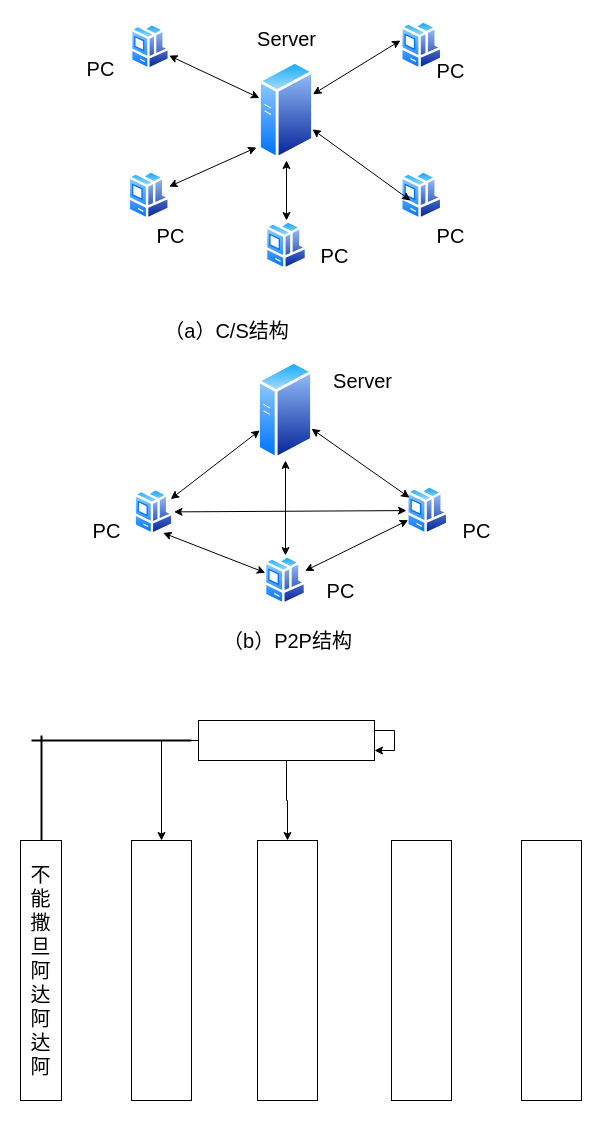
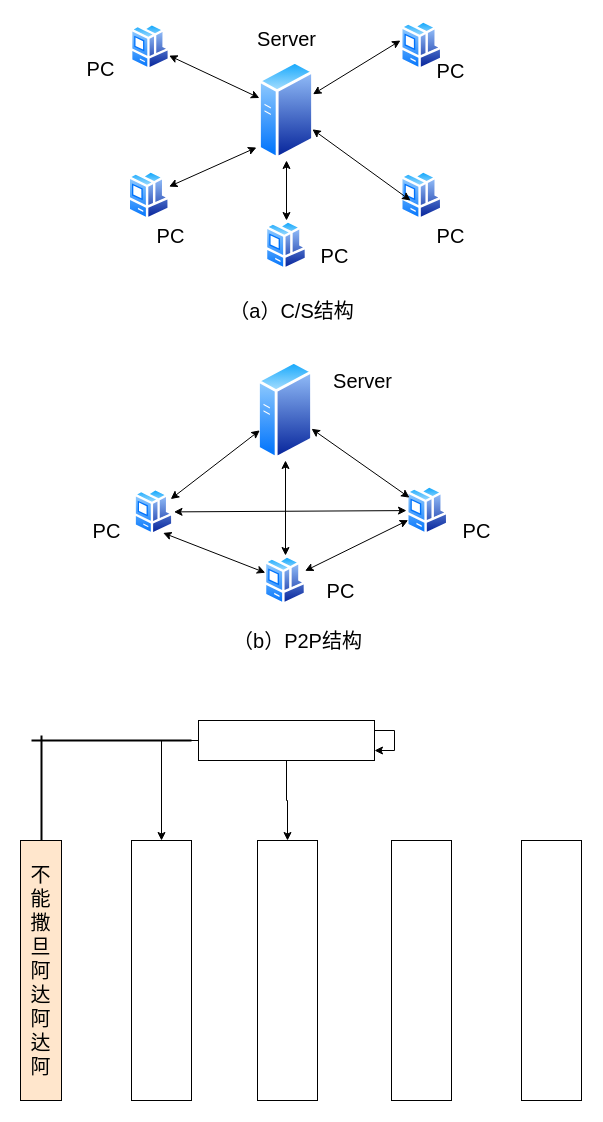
- <mxCell id="8" value="（a）C/S结构" style="text;html=1;align=center;verticalAlign=middle;resizable=0;points=[];autosize=1;fontSize=20;" vertex="1" parent="1"><mxGeometry x="156" y="315" width="140" height="30" as="geometry" /></mxCell>
+ <mxCell id="8" value="（a）C/S结构" style="text;html=1;align=center;verticalAlign=middle;resizable=0;points=[];autosize=1;fontSize=20;" vertex="1" parent="1"><mxGeometry x="221" y="295" width="140" height="30" as="geometry" /></mxCell>
- <mxCell id="24" value="（b）P2P结构" style="text;html=1;align=center;verticalAlign=middle;resizable=0;points=[];autosize=1;fontSize=20;" vertex="1" parent="1"><mxGeometry x="217" y="625" width="140" height="30" as="geometry" /></mxCell>
+ <mxCell id="24" value="（b）P2P结构" style="text;html=1;align=center;verticalAlign=middle;resizable=0;points=[];autosize=1;fontSize=20;" vertex="1" parent="1"><mxGeometry x="227" y="625" width="140" height="30" as="geometry" /></mxCell>
- <mxCell id="35" value="不能撒旦阿达阿达 阿" style="rounded=0;whiteSpace=wrap;html=1;fontSize=20;" vertex="1" parent="1"><mxGeometry x="20" y="840" width="41" height="260" as="geometry" /></mxCell>
+ <mxCell id="35" value="不能撒旦阿达阿达 阿" style="rounded=0;whiteSpace=wrap;html=1;fontSize=20;fillColor=#ffe6cc;" vertex="1" parent="1"><mxGeometry x="20" y="840" width="41" height="260" as="geometry" /></mxCell>
